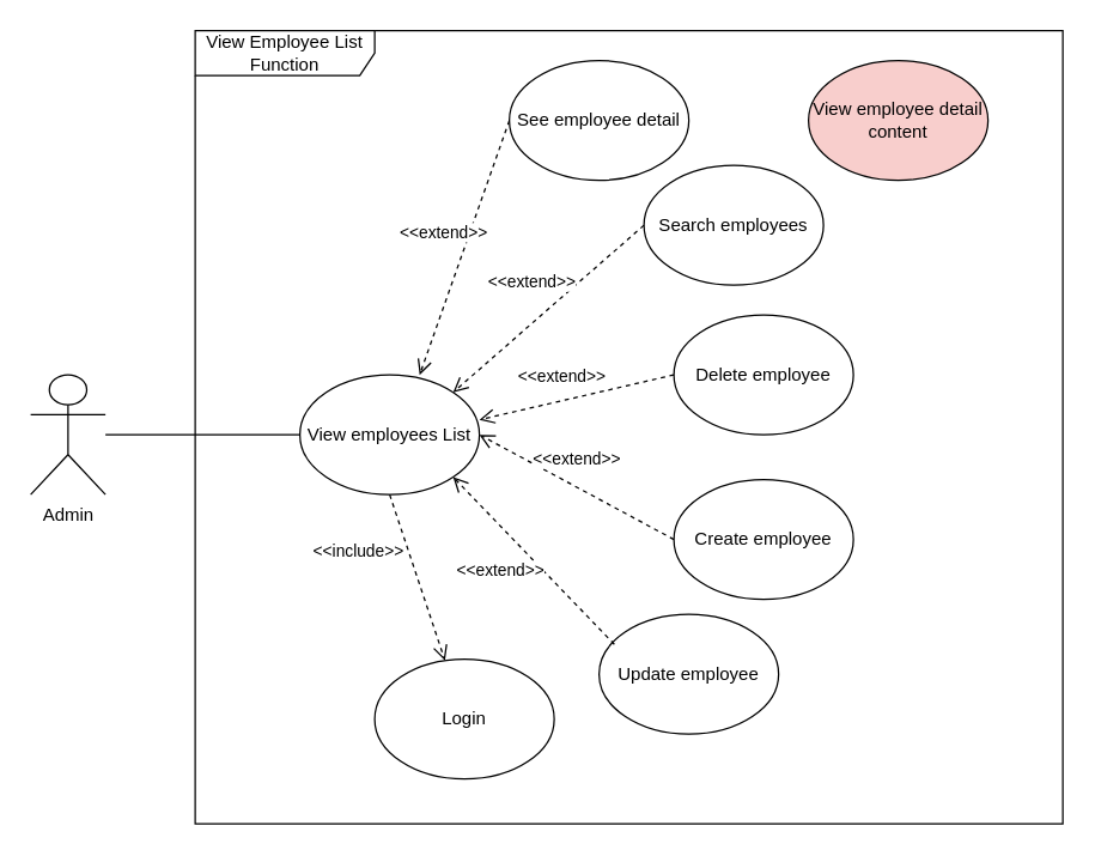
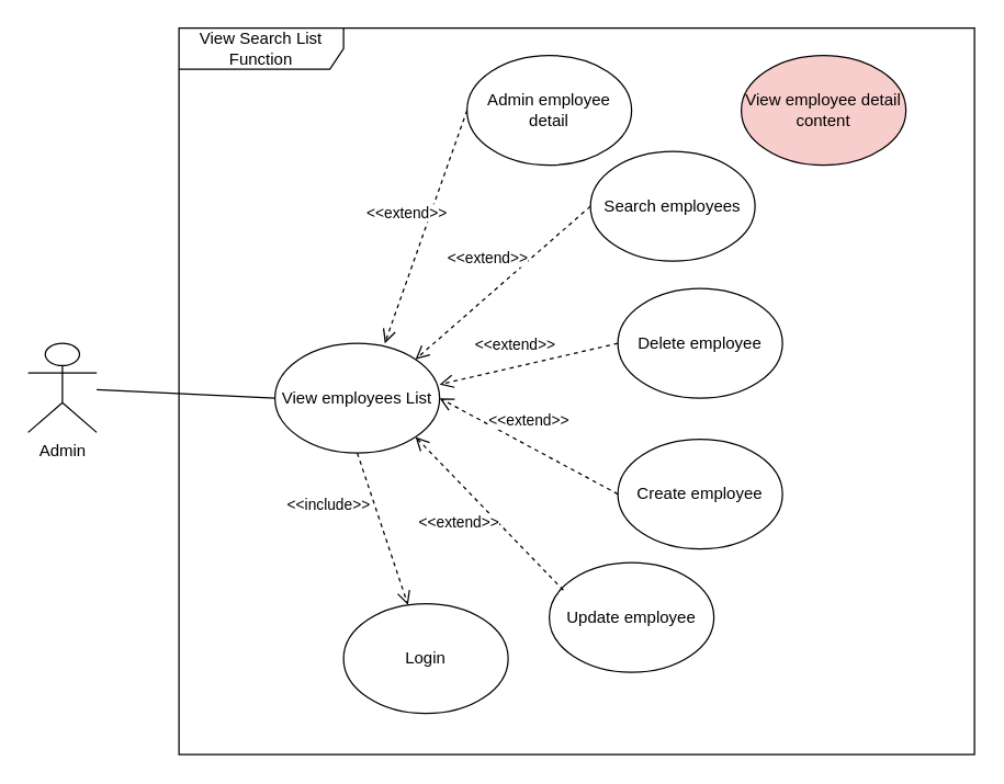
- <mxCell id="15" value="View Employee List&lt;div&gt;Function&lt;/div&gt;" style="shape=umlFrame;whiteSpace=wrap;html=1;pointerEvents=0;width=120;height=30;" parent="1" vertex="1"><mxGeometry x="130" y="20" width="580" height="530" as="geometry" /></mxCell>
+ <mxCell id="15" value="View Search List&lt;div&gt;Function&lt;/div&gt;" style="shape=umlFrame;whiteSpace=wrap;html=1;pointerEvents=0;width=120;height=30;" parent="1" vertex="1"><mxGeometry x="130" y="20" width="580" height="530" as="geometry" /></mxCell>
- <mxCell id="16" value="See employee detail" style="ellipse;whiteSpace=wrap;html=1;" vertex="1" parent="1"><mxGeometry x="340" y="40" width="120" height="80" as="geometry" /></mxCell>
+ <mxCell id="16" value="Admin employee detail" style="ellipse;whiteSpace=wrap;html=1;" vertex="1" parent="1"><mxGeometry x="340" y="40" width="120" height="80" as="geometry" /></mxCell>
- <mxCell id="2" value="Admin" style="shape=umlActor;verticalLabelPosition=bottom;verticalAlign=top;html=1;outlineConnect=0;" parent="1" vertex="1"><mxGeometry x="20" y="250" width="50" height="80" as="geometry" /></mxCell>
+ <mxCell id="2" value="Admin" style="shape=umlActor;verticalLabelPosition=bottom;verticalAlign=top;html=1;outlineConnect=0;" parent="1" vertex="1"><mxGeometry x="20" y="250" width="50" height="65" as="geometry" /></mxCell>
